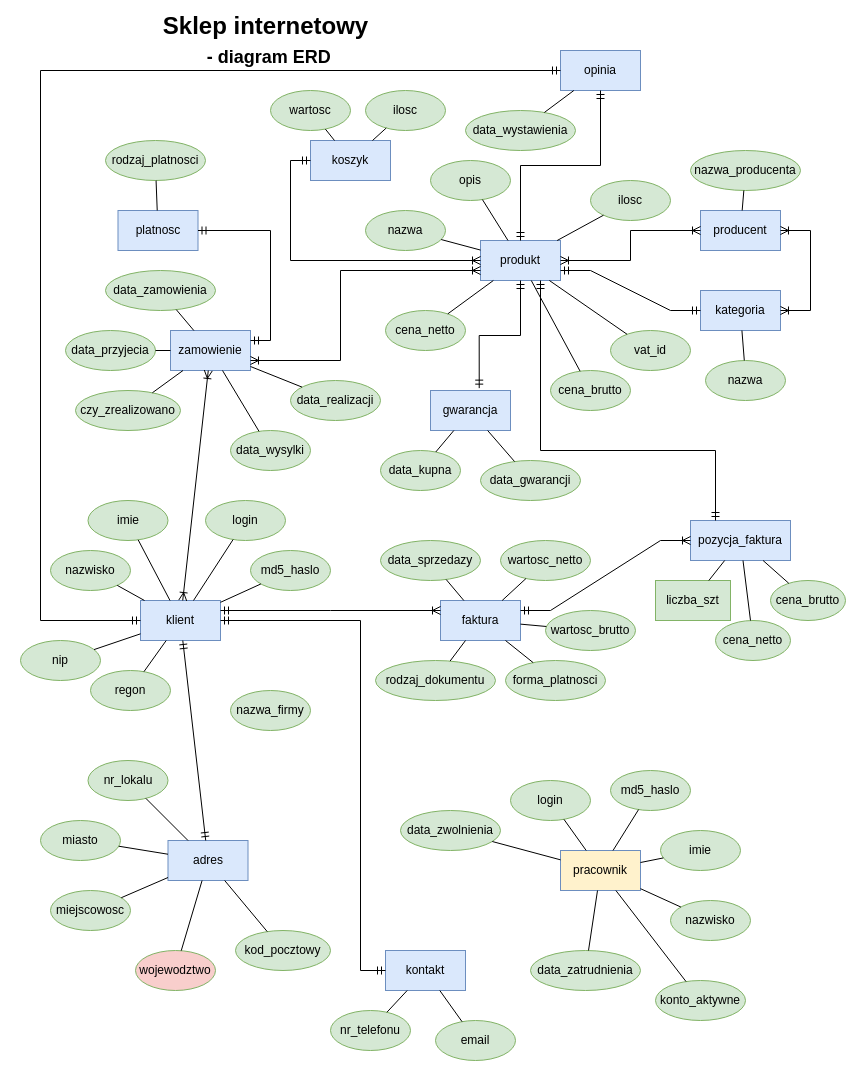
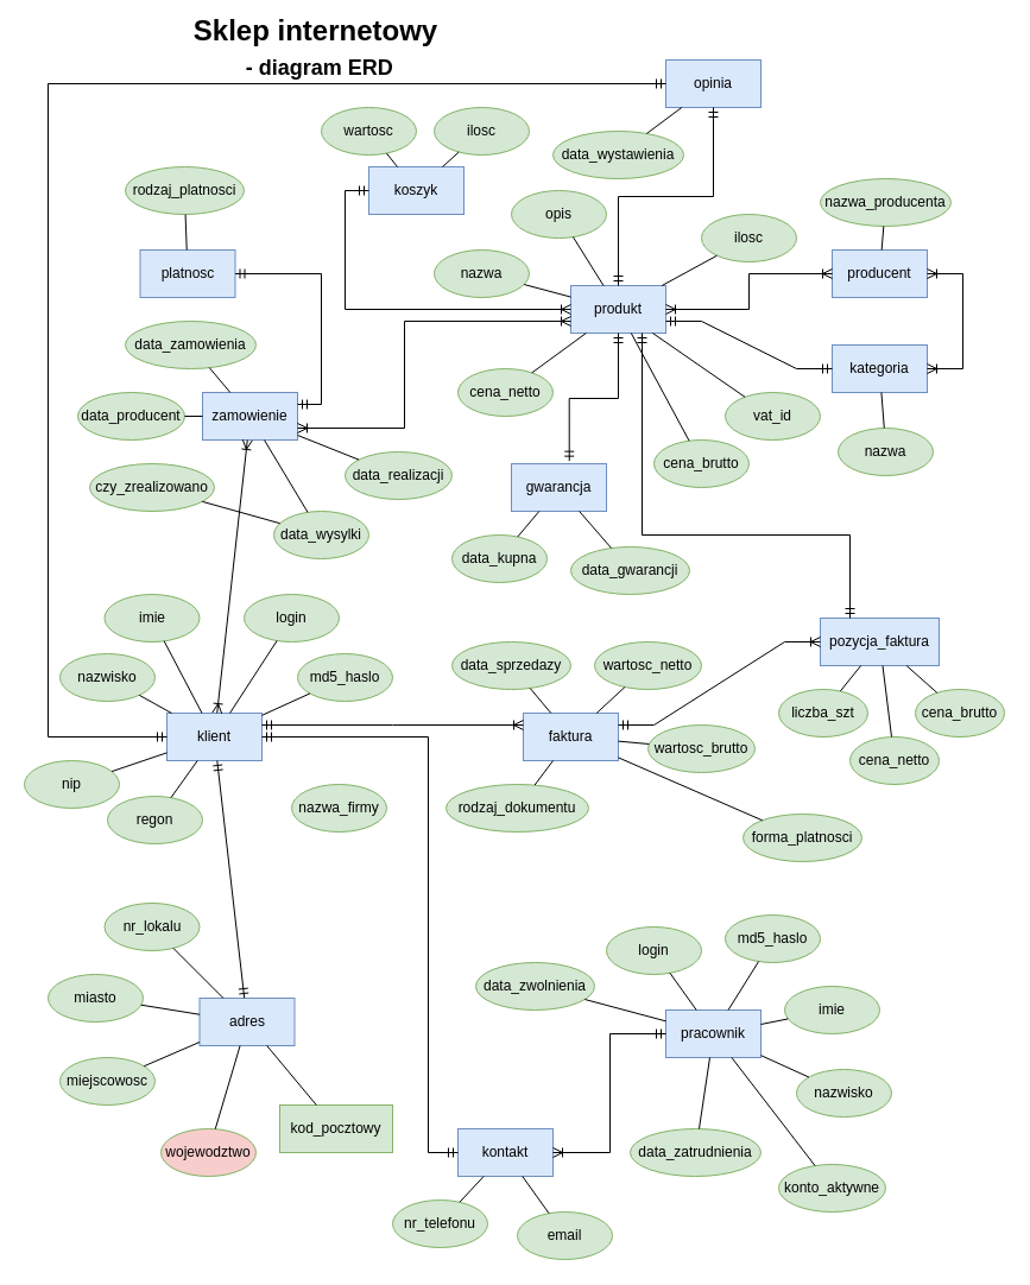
- <mxCell id="39" value="data_przyjecia" style="ellipse;whiteSpace=wrap;html=1;fillColor=#d5e8d4;strokeColor=#82b366;" vertex="1" parent="1"><mxGeometry x="65" y="330" width="90" height="40" as="geometry" /></mxCell>
+ <mxCell id="39" value="data_producent" style="ellipse;whiteSpace=wrap;html=1;fillColor=#d5e8d4;strokeColor=#82b366;" vertex="1" parent="1"><mxGeometry x="65" y="330" width="90" height="40" as="geometry" /></mxCell>
- <mxCell id="45" value="" style="endArrow=none;html=1;rounded=0;" edge="1" parent="1" source="40" target="12"><mxGeometry relative="1" as="geometry"><mxPoint x="50" y="460" as="sourcePoint" /><mxPoint x="210" y="460" as="targetPoint" /></mxGeometry></mxCell>
+ <mxCell id="45" value="" style="endArrow=none;html=1;rounded=0;" edge="1" parent="1" source="40" target="41"><mxGeometry relative="1" as="geometry"><mxPoint x="50" y="460" as="sourcePoint" /><mxPoint x="210" y="460" as="targetPoint" /></mxGeometry></mxCell>
- <mxCell id="120" value="liczba_szt" style="whiteSpace=wrap;html=1;fillColor=#d5e8d4;strokeColor=#82b366;rounded=0;" vertex="1" parent="1"><mxGeometry x="655" y="580" width="75" height="40" as="geometry" /></mxCell>
+ <mxCell id="120" value="liczba_szt" style="ellipse;whiteSpace=wrap;html=1;fillColor=#d5e8d4;strokeColor=#82b366;" vertex="1" parent="1"><mxGeometry x="655" y="580" width="75" height="40" as="geometry" /></mxCell>
- <mxCell id="70" value="forma_platnosci" style="ellipse;whiteSpace=wrap;html=1;fillColor=#d5e8d4;strokeColor=#82b366;" vertex="1" parent="1"><mxGeometry x="505" y="660" width="100" height="40" as="geometry" /></mxCell>
+ <mxCell id="70" value="forma_platnosci" style="ellipse;whiteSpace=wrap;html=1;fillColor=#d5e8d4;strokeColor=#82b366;" vertex="1" parent="1"><mxGeometry x="625" y="685" width="100" height="40" as="geometry" /></mxCell>
- <mxCell id="56" value="nazwa_firmy" style="ellipse;whiteSpace=wrap;html=1;fillColor=#d5e8d4;strokeColor=#82b366;" vertex="1" parent="1"><mxGeometry x="230" y="690" width="80" height="40" as="geometry" /></mxCell>
+ <mxCell id="56" value="nazwa_firmy" style="ellipse;whiteSpace=wrap;html=1;fillColor=#d5e8d4;strokeColor=#82b366;" vertex="1" parent="1"><mxGeometry x="245" y="660" width="80" height="40" as="geometry" /></mxCell>
- <mxCell id="20" value="pracownik" style="rounded=0;whiteSpace=wrap;html=1;fillColor=#fff2cc;strokeColor=#6c8ebf;" vertex="1" parent="1"><mxGeometry x="560" y="850" width="80" height="40" as="geometry" /></mxCell>
+ <mxCell id="20" value="pracownik" style="rounded=0;whiteSpace=wrap;html=1;fillColor=#dae8fc;strokeColor=#6c8ebf;" vertex="1" parent="1"><mxGeometry x="560" y="850" width="80" height="40" as="geometry" /></mxCell>
+ <mxCell id="117" value="" style="edgeStyle=elbowEdgeStyle;fontSize=12;html=1;endArrow=ERoneToMany;startArrow=ERmandOne;rounded=0;entryX=1;entryY=0.5;entryDx=0;entryDy=0;" edge="1" parent="1" source="20" target="19"><mxGeometry width="100" height="100" relative="1" as="geometry"><mxPoint x="560" y="1170" as="sourcePoint" /><mxPoint x="220" y="640" as="targetPoint" /></mxGeometry></mxCell>
- <mxCell id="97" value="kod_pocztowy" style="ellipse;whiteSpace=wrap;html=1;fillColor=#d5e8d4;strokeColor=#82b366;" vertex="1" parent="1"><mxGeometry x="235" y="930" width="95" height="40" as="geometry" /></mxCell>
+ <mxCell id="97" value="kod_pocztowy" style="whiteSpace=wrap;html=1;fillColor=#d5e8d4;strokeColor=#82b366;rounded=0;" vertex="1" parent="1"><mxGeometry x="235" y="930" width="95" height="40" as="geometry" /></mxCell>
